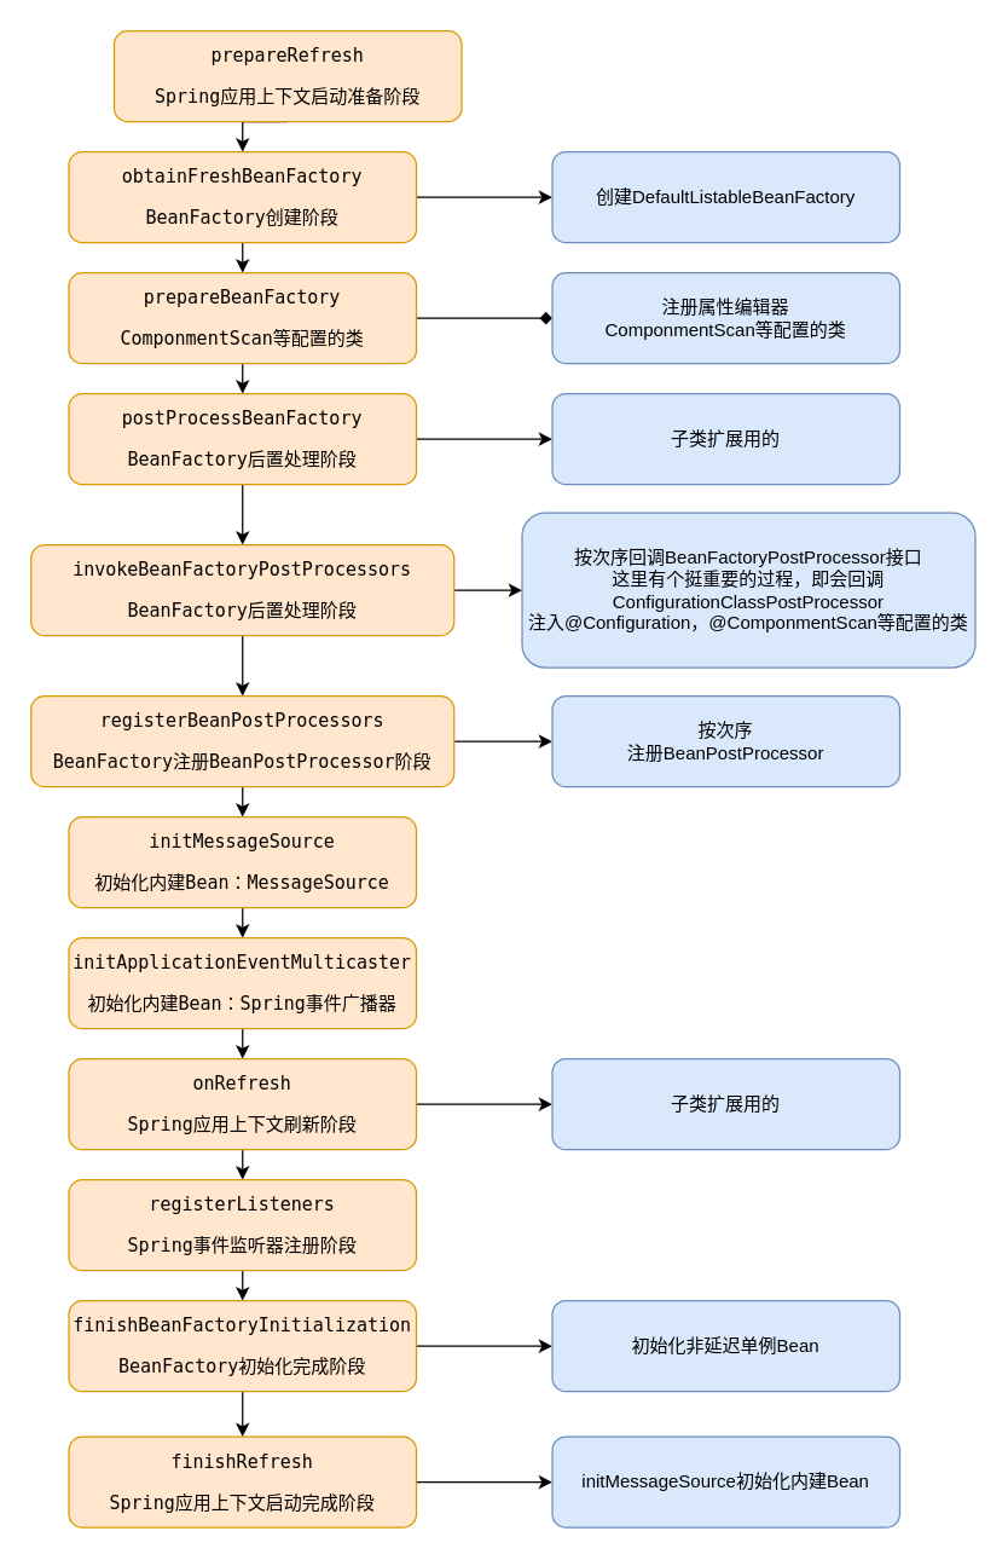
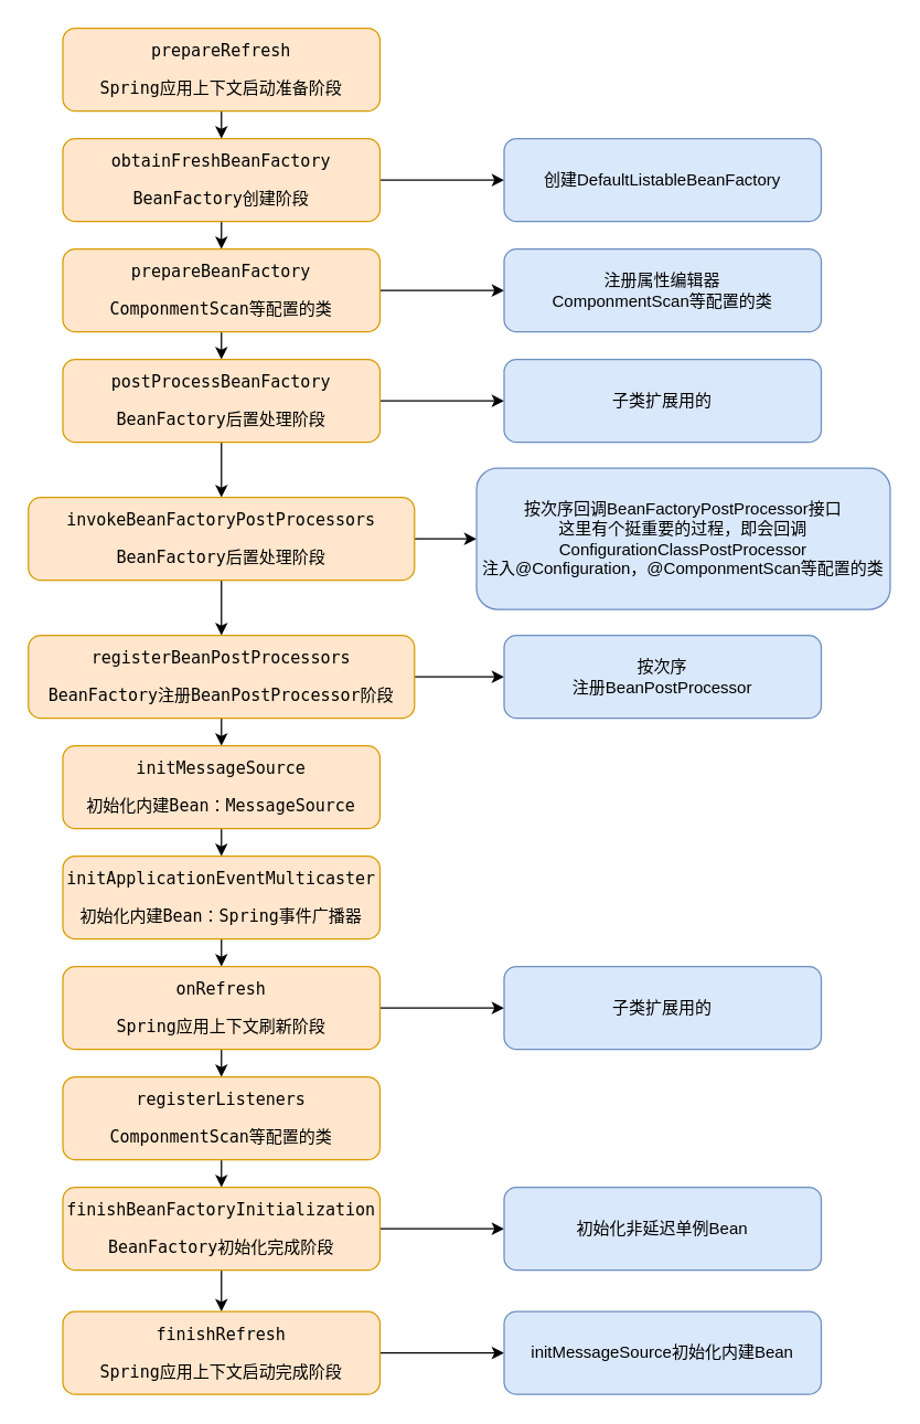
- <mxCell id="3" value="&lt;pre&gt;prepareRefresh&lt;/pre&gt;&lt;pre&gt;Spring应用上下文启动准备阶段&lt;/pre&gt;" style="rounded=1;whiteSpace=wrap;html=1;fillColor=#ffe6cc;strokeColor=#d79b00;" parent="1" vertex="1"><mxGeometry x="75" y="20" width="230" height="60" as="geometry" /></mxCell>
+ <mxCell id="3" value="&lt;pre&gt;prepareRefresh&lt;/pre&gt;&lt;pre&gt;Spring应用上下文启动准备阶段&lt;/pre&gt;" style="rounded=1;whiteSpace=wrap;html=1;fillColor=#ffe6cc;strokeColor=#d79b00;" parent="1" vertex="1"><mxGeometry x="45" y="20" width="230" height="60" as="geometry" /></mxCell>
- <mxCell id="8" style="edgeStyle=orthogonalEdgeStyle;rounded=0;orthogonalLoop=1;jettySize=auto;html=1;exitX=1;exitY=0.5;exitDx=0;exitDy=0;entryX=0;entryY=0.5;entryDx=0;entryDy=0;endArrow=diamond;" parent="1" source="9" target="34" edge="1"><mxGeometry relative="1" as="geometry" /></mxCell>
+ <mxCell id="8" style="edgeStyle=orthogonalEdgeStyle;rounded=0;orthogonalLoop=1;jettySize=auto;html=1;exitX=1;exitY=0.5;exitDx=0;exitDy=0;entryX=0;entryY=0.5;entryDx=0;entryDy=0;" parent="1" source="9" target="34" edge="1"><mxGeometry relative="1" as="geometry" /></mxCell>
- <mxCell id="27" value="&lt;pre&gt;&lt;pre&gt;&lt;pre&gt;&lt;pre&gt;&lt;pre&gt;&lt;pre&gt;registerListeners&lt;/pre&gt;&lt;pre&gt;Spring事件监听器注册阶段&lt;br&gt;&lt;/pre&gt;&lt;/pre&gt;&lt;/pre&gt;&lt;/pre&gt;&lt;/pre&gt;&lt;/pre&gt;" style="rounded=1;whiteSpace=wrap;html=1;fillColor=#ffe6cc;strokeColor=#d79b00;" parent="1" vertex="1"><mxGeometry x="45" y="780" width="230" height="60" as="geometry" /></mxCell>
+ <mxCell id="27" value="&lt;pre&gt;&lt;pre&gt;&lt;pre&gt;&lt;pre&gt;&lt;pre&gt;&lt;pre&gt;registerListeners&lt;/pre&gt;&lt;pre&gt;ComponmentScan等配置的类&lt;br&gt;&lt;/pre&gt;&lt;/pre&gt;&lt;/pre&gt;&lt;/pre&gt;&lt;/pre&gt;&lt;/pre&gt;" style="rounded=1;whiteSpace=wrap;html=1;fillColor=#ffe6cc;strokeColor=#d79b00;" parent="1" vertex="1"><mxGeometry x="45" y="780" width="230" height="60" as="geometry" /></mxCell>
